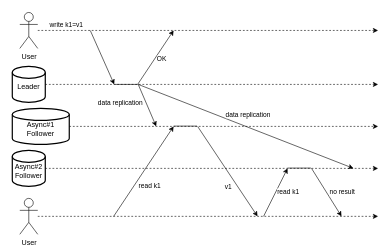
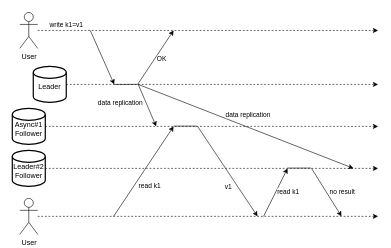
- <mxCell id="6" value="Leader" style="strokeWidth=2;html=1;shape=mxgraph.flowchart.database;whiteSpace=wrap;spacingTop=8;" parent="1" vertex="1"><mxGeometry x="20" y="110" width="55" height="60" as="geometry" /></mxCell>
+ <mxCell id="6" value="Leader" style="strokeWidth=2;html=1;shape=mxgraph.flowchart.database;whiteSpace=wrap;spacingTop=8;" parent="1" vertex="1"><mxGeometry x="55" y="110" width="55" height="60" as="geometry" /></mxCell>
- <mxCell id="8" value="&lt;p style=&quot;line-height: 1.2;&quot;&gt;Async#1&lt;br&gt;Follower&lt;/p&gt;" style="strokeWidth=2;html=1;shape=mxgraph.flowchart.database;whiteSpace=wrap;spacingTop=8;" parent="1" vertex="1"><mxGeometry x="20" y="180" width="95" height="60" as="geometry" /></mxCell>
+ <mxCell id="8" value="&lt;p style=&quot;line-height: 1.2;&quot;&gt;Async#1&lt;br&gt;Follower&lt;/p&gt;" style="strokeWidth=2;html=1;shape=mxgraph.flowchart.database;whiteSpace=wrap;spacingTop=8;" parent="1" vertex="1"><mxGeometry x="20" y="180" width="55" height="60" as="geometry" /></mxCell>
- <mxCell id="10" value="Async#2&lt;br&gt;Follower" style="strokeWidth=2;html=1;shape=mxgraph.flowchart.database;whiteSpace=wrap;spacingTop=8;" parent="1" vertex="1"><mxGeometry x="20" y="250" width="55" height="60" as="geometry" /></mxCell>
+ <mxCell id="10" value="Leader#2&lt;br&gt;Follower" style="strokeWidth=2;html=1;shape=mxgraph.flowchart.database;whiteSpace=wrap;spacingTop=8;" parent="1" vertex="1"><mxGeometry x="20" y="250" width="55" height="60" as="geometry" /></mxCell>
